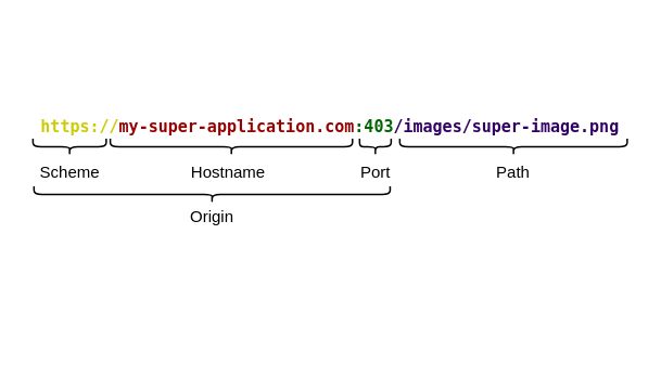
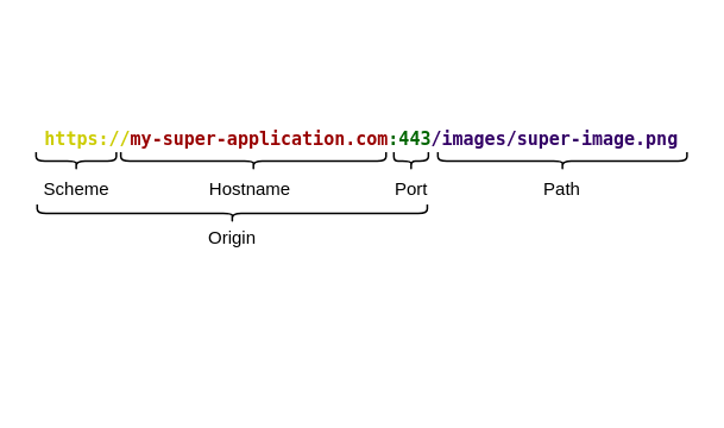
- <mxCell id="3" value="&lt;div style=&quot;font-family: &amp;quot;Fira Code&amp;quot;, &amp;quot;Droid Sans Mono&amp;quot;, &amp;quot;monospace&amp;quot;, monospace, &amp;quot;Droid Sans Fallback&amp;quot;, &amp;quot;Droid Sans Mono&amp;quot;, &amp;quot;monospace&amp;quot;, monospace; font-size: 20px; line-height: 19px;&quot;&gt;&lt;b style=&quot;font-size: 20px;&quot;&gt;&lt;font color=&quot;#cccc00&quot;&gt;https://&lt;/font&gt;&lt;font color=&quot;#990000&quot;&gt;my-super-application.com&lt;/font&gt;&lt;font color=&quot;#006600&quot;&gt;:403&lt;/font&gt;&lt;font color=&quot;#330066&quot;&gt;/images/super-image.png&lt;/font&gt;&lt;/b&gt;&lt;/div&gt;" style="text;html=1;strokeColor=none;fillColor=none;align=center;verticalAlign=middle;whiteSpace=wrap;rounded=0;fontStyle=0;fontColor=#000000;fontSize=20;" vertex="1" parent="1"><mxGeometry x="30" y="140" width="750" height="30" as="geometry" /></mxCell>
+ <mxCell id="3" value="&lt;div style=&quot;font-family: &amp;quot;Fira Code&amp;quot;, &amp;quot;Droid Sans Mono&amp;quot;, &amp;quot;monospace&amp;quot;, monospace, &amp;quot;Droid Sans Fallback&amp;quot;, &amp;quot;Droid Sans Mono&amp;quot;, &amp;quot;monospace&amp;quot;, monospace; font-size: 20px; line-height: 19px;&quot;&gt;&lt;b style=&quot;font-size: 20px;&quot;&gt;&lt;font color=&quot;#cccc00&quot;&gt;https://&lt;/font&gt;&lt;font color=&quot;#990000&quot;&gt;my-super-application.com&lt;/font&gt;&lt;font color=&quot;#006600&quot;&gt;:443&lt;/font&gt;&lt;font color=&quot;#330066&quot;&gt;/images/super-image.png&lt;/font&gt;&lt;/b&gt;&lt;/div&gt;" style="text;html=1;strokeColor=none;fillColor=none;align=center;verticalAlign=middle;whiteSpace=wrap;rounded=0;fontStyle=0;fontColor=#000000;fontSize=20;" vertex="1" parent="1"><mxGeometry x="30" y="140" width="750" height="30" as="geometry" /></mxCell>
